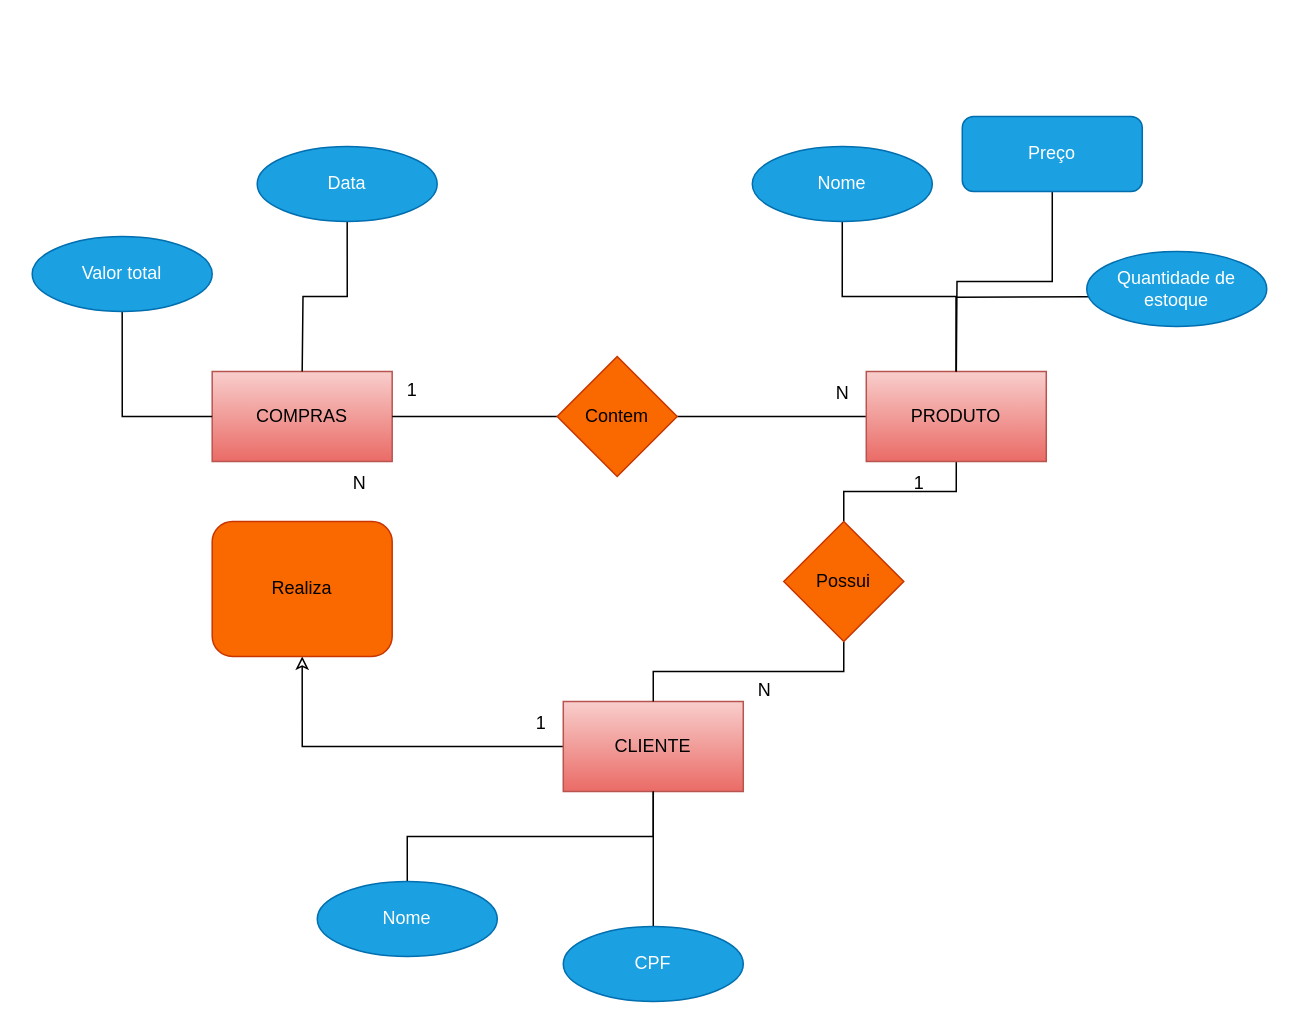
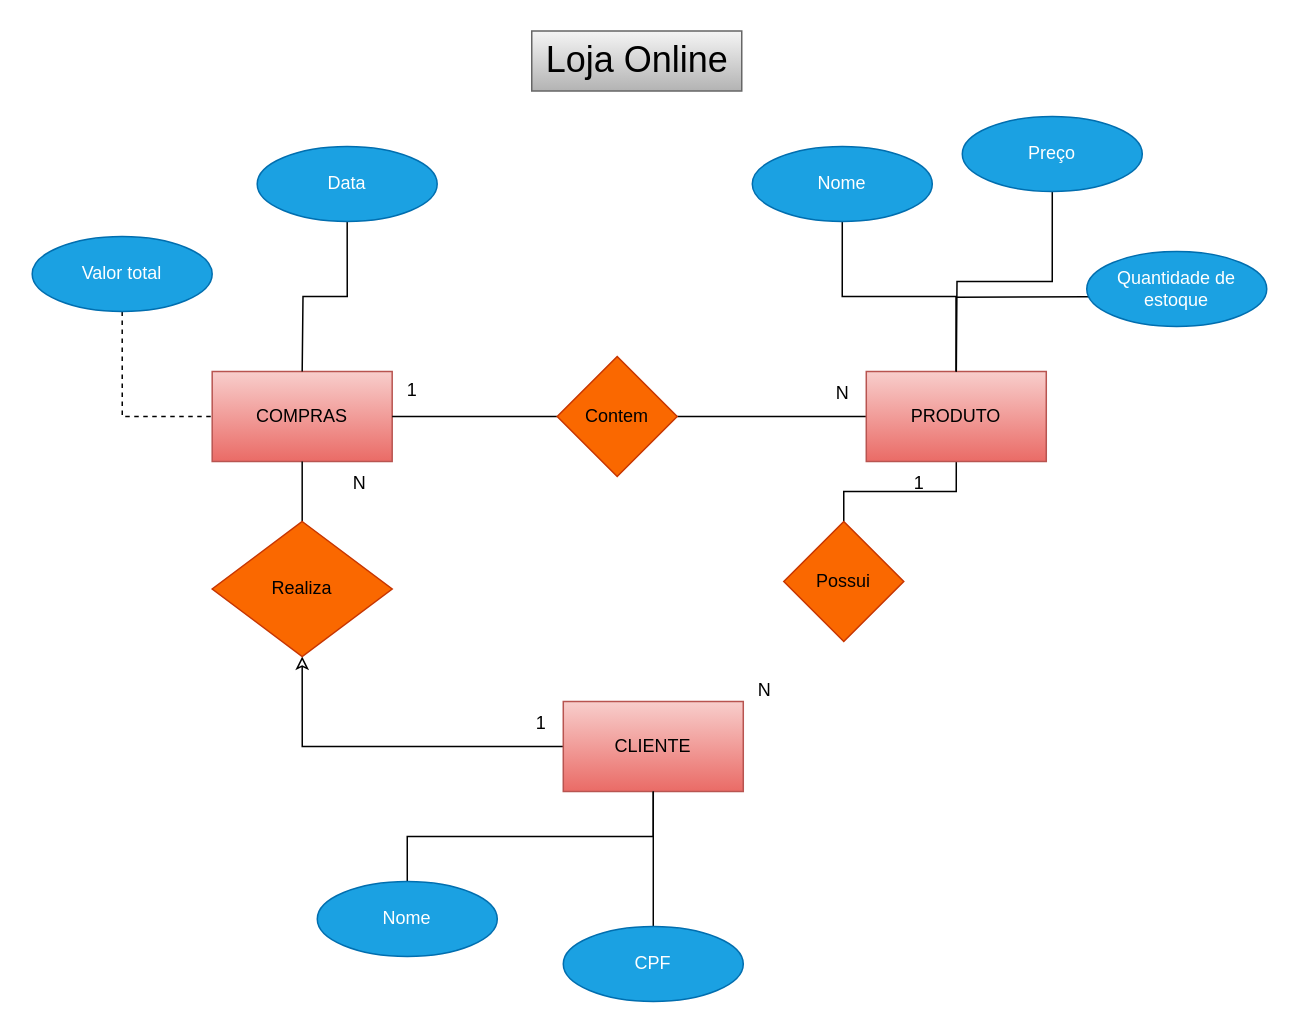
+ <mxCell id="2" value="&lt;font style=&quot;font-size: 24px;&quot;&gt;Loja Online&lt;/font&gt;" style="text;html=1;align=center;verticalAlign=middle;resizable=0;points=[];autosize=1;fillColor=#f5f5f5;gradientColor=#b3b3b3;strokeColor=#666666;" vertex="1" parent="1"><mxGeometry x="354" y="20" width="140" height="40" as="geometry" /></mxCell>
- <mxCell id="16" value="Preço" style="whiteSpace=wrap;html=1;fillColor=#1ba1e2;strokeColor=#006EAF;fontColor=#ffffff;rounded=1;" vertex="1" parent="1"><mxGeometry x="641.02" y="77" width="120" height="50" as="geometry" /></mxCell>
+ <mxCell id="16" value="Preço" style="ellipse;whiteSpace=wrap;html=1;fillColor=#1ba1e2;strokeColor=#006EAF;fontColor=#ffffff;" vertex="1" parent="1"><mxGeometry x="641.02" y="77" width="120" height="50" as="geometry" /></mxCell>
- <mxCell id="7" style="edgeStyle=orthogonalEdgeStyle;rounded=0;orthogonalLoop=1;jettySize=auto;html=1;exitX=0.5;exitY=1;exitDx=0;exitDy=0;entryX=0;entryY=0.5;entryDx=0;entryDy=0;endArrow=none;endFill=0;" edge="1" parent="1" source="8" target="3"><mxGeometry relative="1" as="geometry" /></mxCell>
+ <mxCell id="7" style="edgeStyle=orthogonalEdgeStyle;rounded=0;orthogonalLoop=1;jettySize=auto;html=1;exitX=0.5;exitY=1;exitDx=0;exitDy=0;entryX=0;entryY=0.5;entryDx=0;entryDy=0;endArrow=none;endFill=0;dashed=1;" edge="1" parent="1" source="8" target="3"><mxGeometry relative="1" as="geometry" /></mxCell>
+ <mxCell id="25" style="edgeStyle=orthogonalEdgeStyle;rounded=0;orthogonalLoop=1;jettySize=auto;html=1;exitX=0.5;exitY=0;exitDx=0;exitDy=0;entryX=0.5;entryY=1;entryDx=0;entryDy=0;endArrow=none;endFill=0;" edge="1" parent="1" source="26" target="3"><mxGeometry relative="1" as="geometry" /></mxCell>
- <mxCell id="26" value="Realiza" style="whiteSpace=wrap;html=1;fillColor=#fa6800;strokeColor=#C73500;fontColor=#000000;rounded=1;" vertex="1" parent="1"><mxGeometry x="140.96" y="347" width="120" height="90" as="geometry" /></mxCell>
+ <mxCell id="26" value="Realiza" style="rhombus;whiteSpace=wrap;html=1;fillColor=#fa6800;strokeColor=#C73500;fontColor=#000000;" vertex="1" parent="1"><mxGeometry x="140.96" y="347" width="120" height="90" as="geometry" /></mxCell>
- <mxCell id="23" style="edgeStyle=orthogonalEdgeStyle;rounded=0;orthogonalLoop=1;jettySize=auto;html=1;exitX=0.5;exitY=1;exitDx=0;exitDy=0;entryX=0.5;entryY=0;entryDx=0;entryDy=0;endArrow=none;endFill=0;" edge="1" parent="1" source="24" target="18"><mxGeometry relative="1" as="geometry" /></mxCell>
